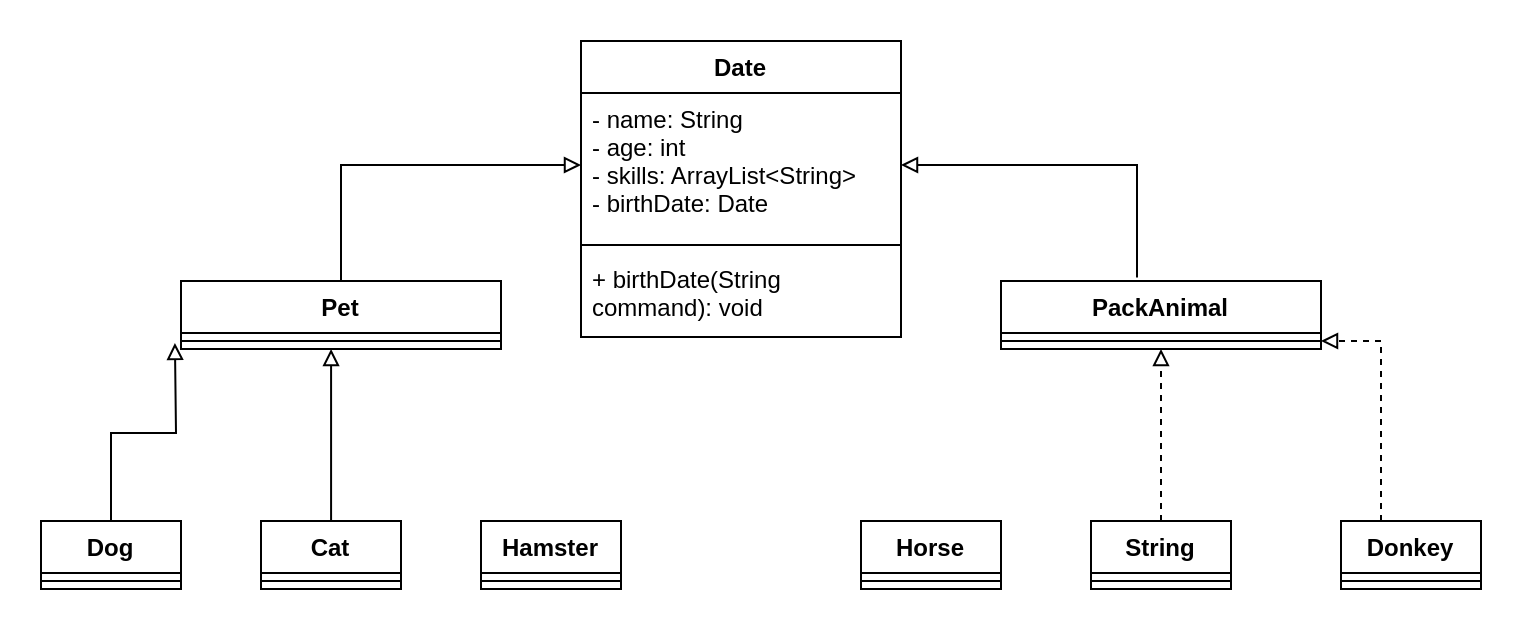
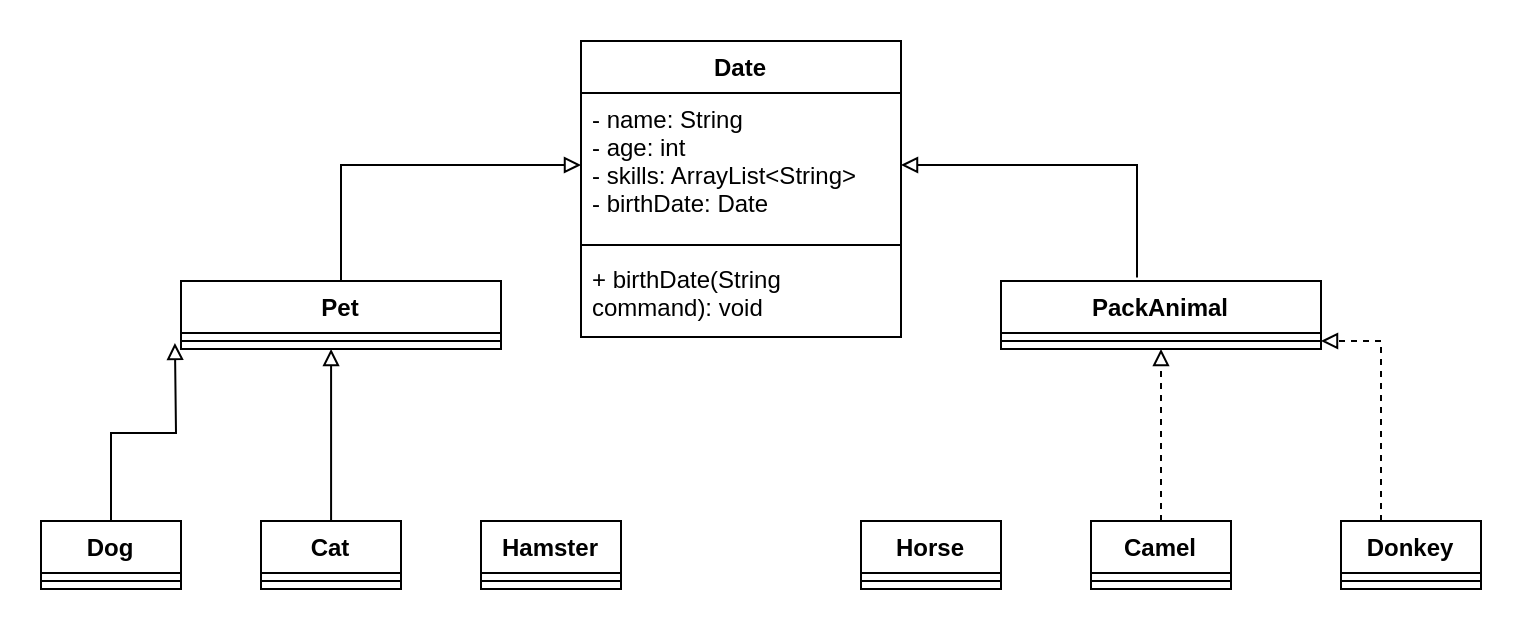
- <mxCell id="23" value="String" style="swimlane;fontStyle=1;align=center;verticalAlign=top;childLayout=stackLayout;horizontal=1;startSize=26;horizontalStack=0;resizeParent=1;resizeParentMax=0;resizeLast=0;collapsible=1;marginBottom=0;" parent="1" vertex="1"><mxGeometry x="545" y="260" width="70" height="34" as="geometry" /></mxCell>
+ <mxCell id="23" value="Camel" style="swimlane;fontStyle=1;align=center;verticalAlign=top;childLayout=stackLayout;horizontal=1;startSize=26;horizontalStack=0;resizeParent=1;resizeParentMax=0;resizeLast=0;collapsible=1;marginBottom=0;" parent="1" vertex="1"><mxGeometry x="545" y="260" width="70" height="34" as="geometry" /></mxCell>
